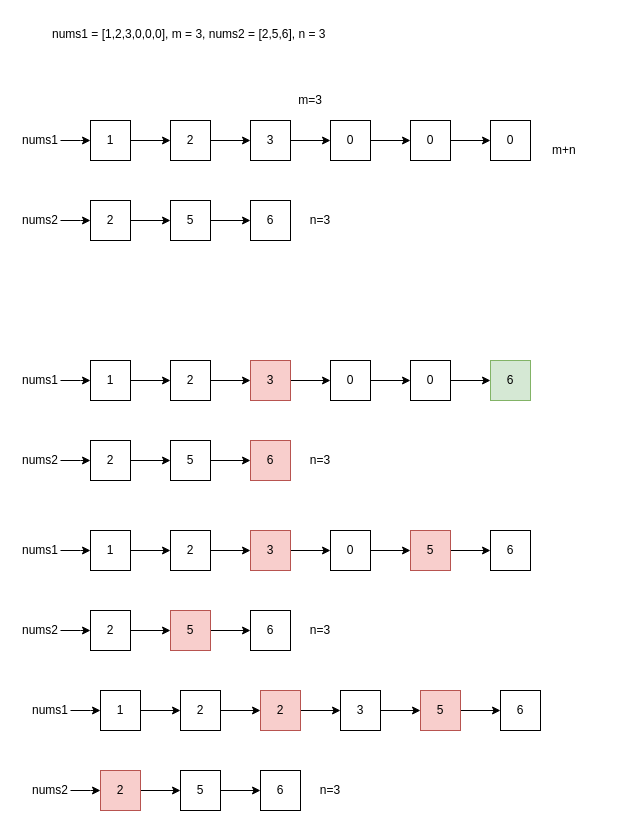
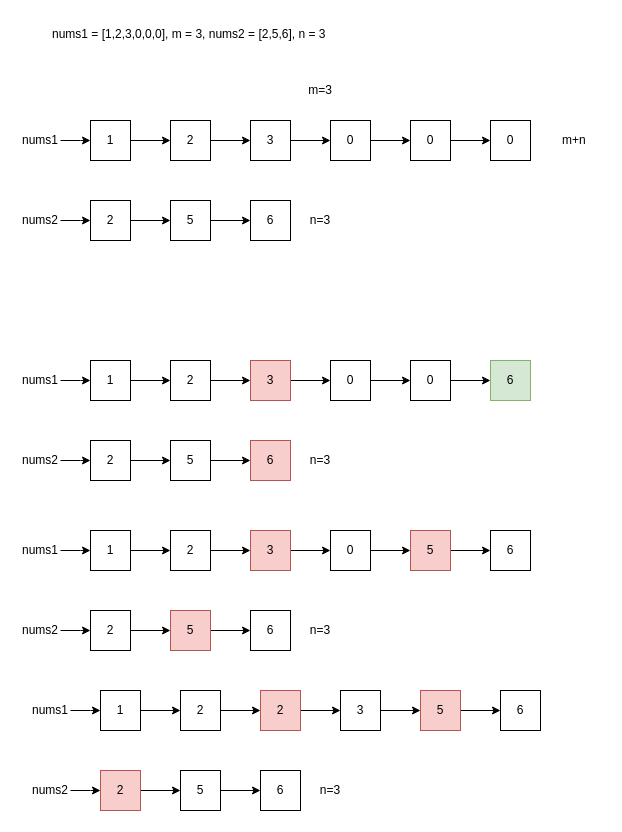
- <mxCell id="23" value="m=3" style="text;html=1;strokeColor=none;fillColor=none;align=center;verticalAlign=middle;whiteSpace=wrap;rounded=0;" parent="1" vertex="1"><mxGeometry x="290" y="90" width="40" height="20" as="geometry" /></mxCell>
+ <mxCell id="23" value="m=3" style="text;html=1;strokeColor=none;fillColor=none;align=center;verticalAlign=middle;whiteSpace=wrap;rounded=0;" parent="1" vertex="1"><mxGeometry x="300" y="80" width="40" height="20" as="geometry" /></mxCell>
- <mxCell id="25" value="m+n" style="text;html=1;resizable=0;points=[];autosize=1;align=left;verticalAlign=top;spacingTop=-4;" parent="1" vertex="1"><mxGeometry x="550" y="140" width="40" height="20" as="geometry" /></mxCell>
+ <mxCell id="25" value="m+n" style="text;html=1;resizable=0;points=[];autosize=1;align=left;verticalAlign=top;spacingTop=-4;" parent="1" vertex="1"><mxGeometry x="560" y="130" width="40" height="20" as="geometry" /></mxCell>
